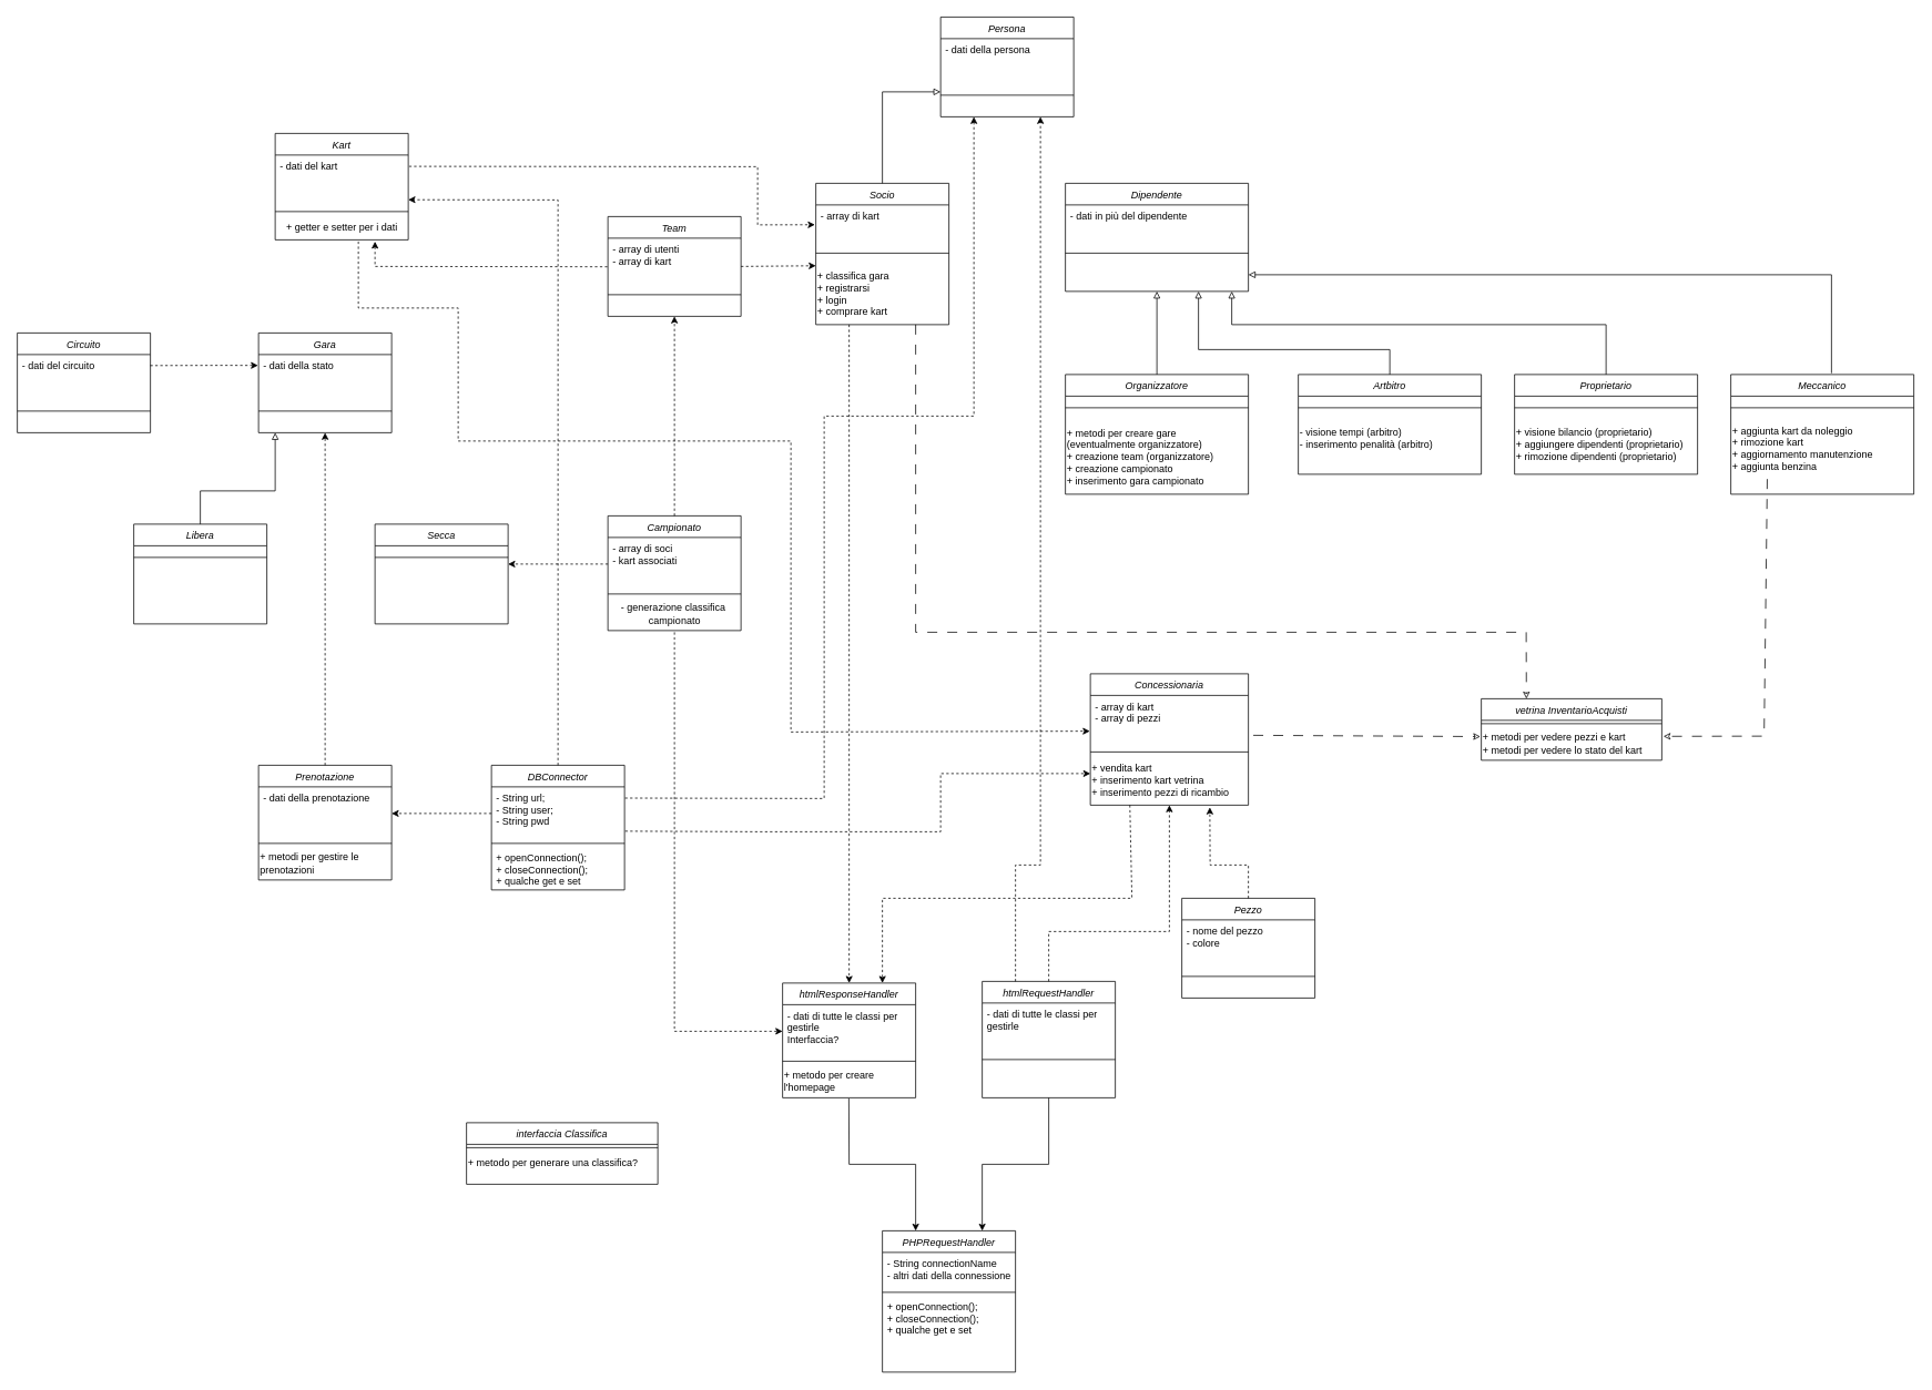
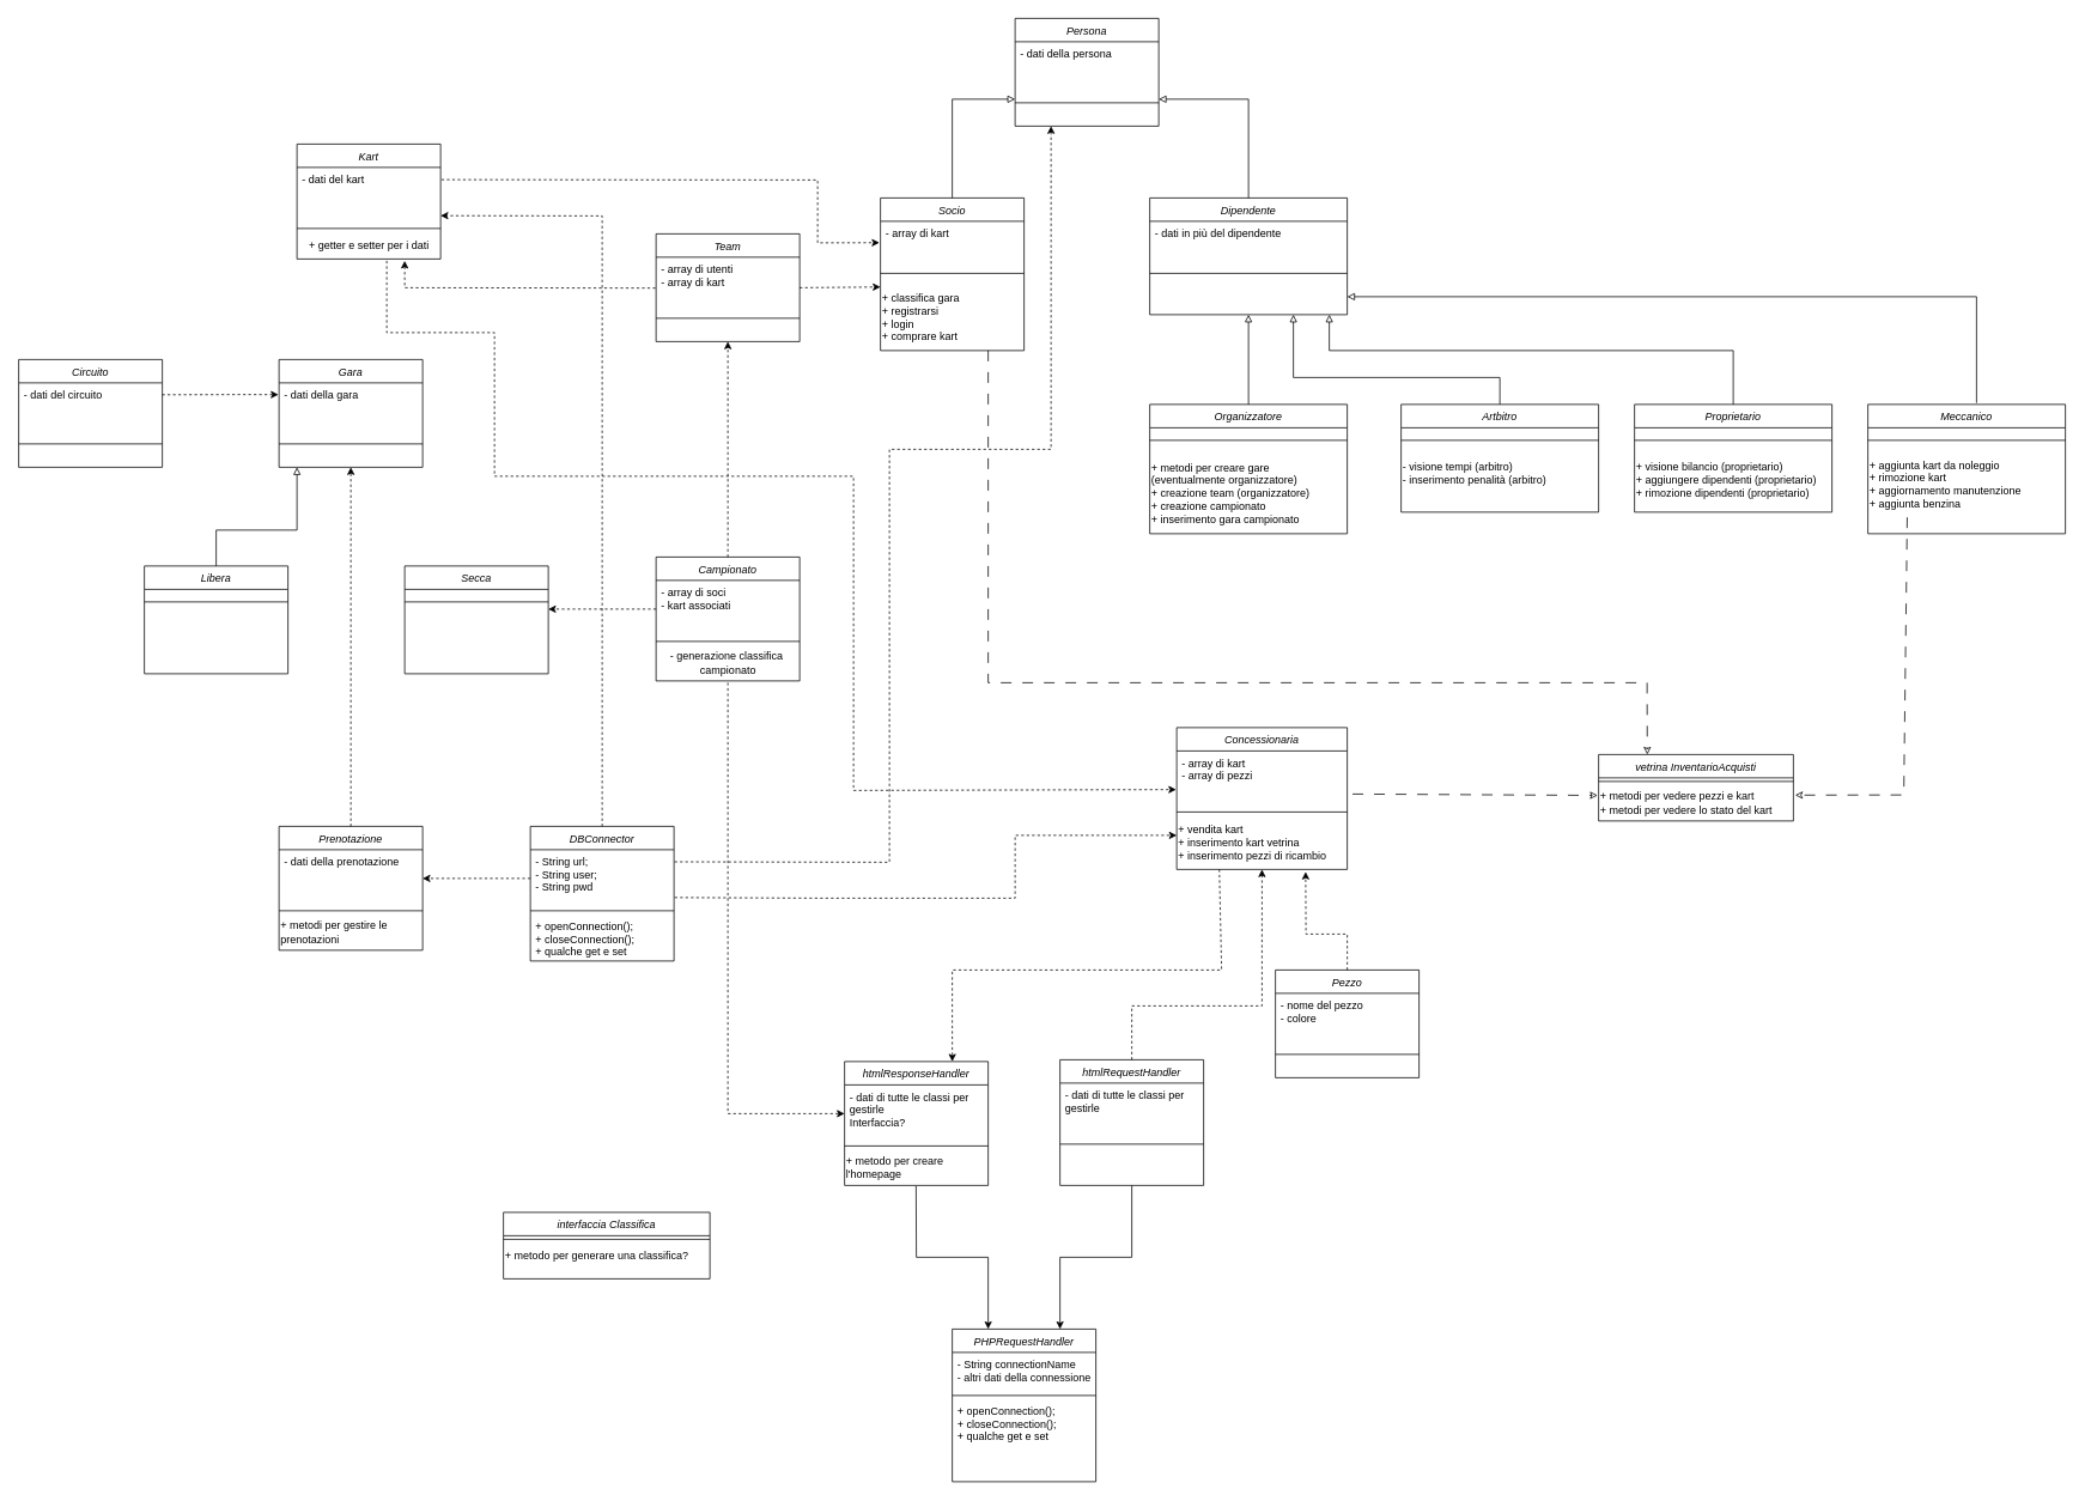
+ <mxCell id="53" value="" style="endArrow=block;html=1;rounded=0;exitX=0.5;exitY=0;exitDx=0;exitDy=0;strokeColor=default;endFill=0;entryX=1;entryY=0.75;entryDx=0;entryDy=0;" edge="1" parent="1" source="17" target="49"><mxGeometry width="50" height="50" relative="1" as="geometry"><mxPoint x="1070" y="230" as="sourcePoint" /><mxPoint x="1250" y="140" as="targetPoint" /><Array as="points"><mxPoint x="1390" y="110" /></Array></mxGeometry></mxCell>
- <mxCell id="66" value="- dati della stato&#10;" style="text;align=left;verticalAlign=top;spacingLeft=4;spacingRight=4;overflow=hidden;rotatable=0;points=[[0,0.5],[1,0.5]];portConstraint=eastwest;" vertex="1" parent="65"><mxGeometry y="26" width="160" height="64" as="geometry" /></mxCell>
+ <mxCell id="66" value="- dati della gara&#10;" style="text;align=left;verticalAlign=top;spacingLeft=4;spacingRight=4;overflow=hidden;rotatable=0;points=[[0,0.5],[1,0.5]];portConstraint=eastwest;" vertex="1" parent="65"><mxGeometry y="26" width="160" height="64" as="geometry" /></mxCell>
- <mxCell id="58" value="" style="endArrow=classic;html=1;rounded=0;dashed=1;exitX=0.25;exitY=1;exitDx=0;exitDy=0;entryX=0.5;entryY=0;entryDx=0;entryDy=0;" edge="1" parent="1" source="20" target="6"><mxGeometry width="50" height="50" relative="1" as="geometry"><mxPoint x="670" y="770" as="sourcePoint" /><mxPoint x="950" y="1250" as="targetPoint" /><Array as="points"><mxPoint x="1020" y="960" /></Array></mxGeometry></mxCell>
- <mxCell id="59" value="" style="endArrow=classic;html=1;rounded=0;exitX=0.25;exitY=0;exitDx=0;exitDy=0;entryX=0.75;entryY=1;entryDx=0;entryDy=0;dashed=1;" edge="1" parent="1" source="10" target="49"><mxGeometry width="50" height="50" relative="1" as="geometry"><mxPoint x="410" y="950" as="sourcePoint" /><mxPoint x="108" y="170" as="targetPoint" /><Array as="points"><mxPoint x="1220" y="1120" /><mxPoint x="1220" y="1040" /><mxPoint x="1250" y="1040" /><mxPoint x="1250" y="650" /><mxPoint x="1250" y="600" /></Array></mxGeometry></mxCell>
